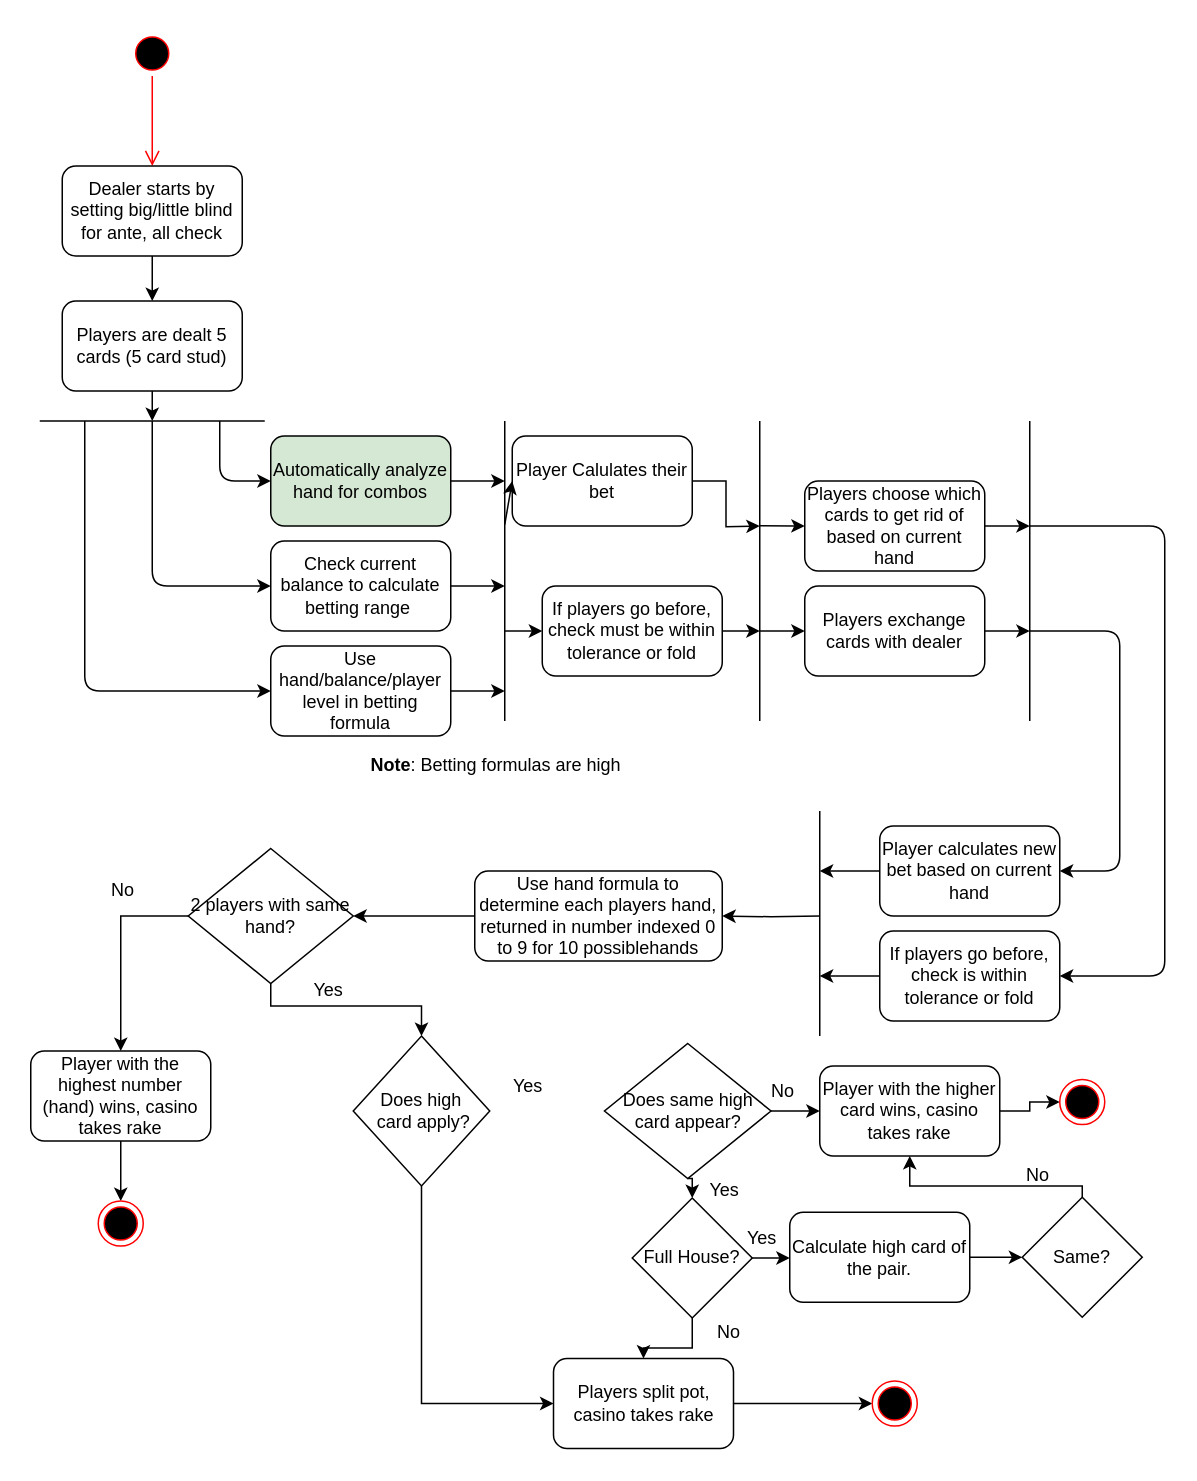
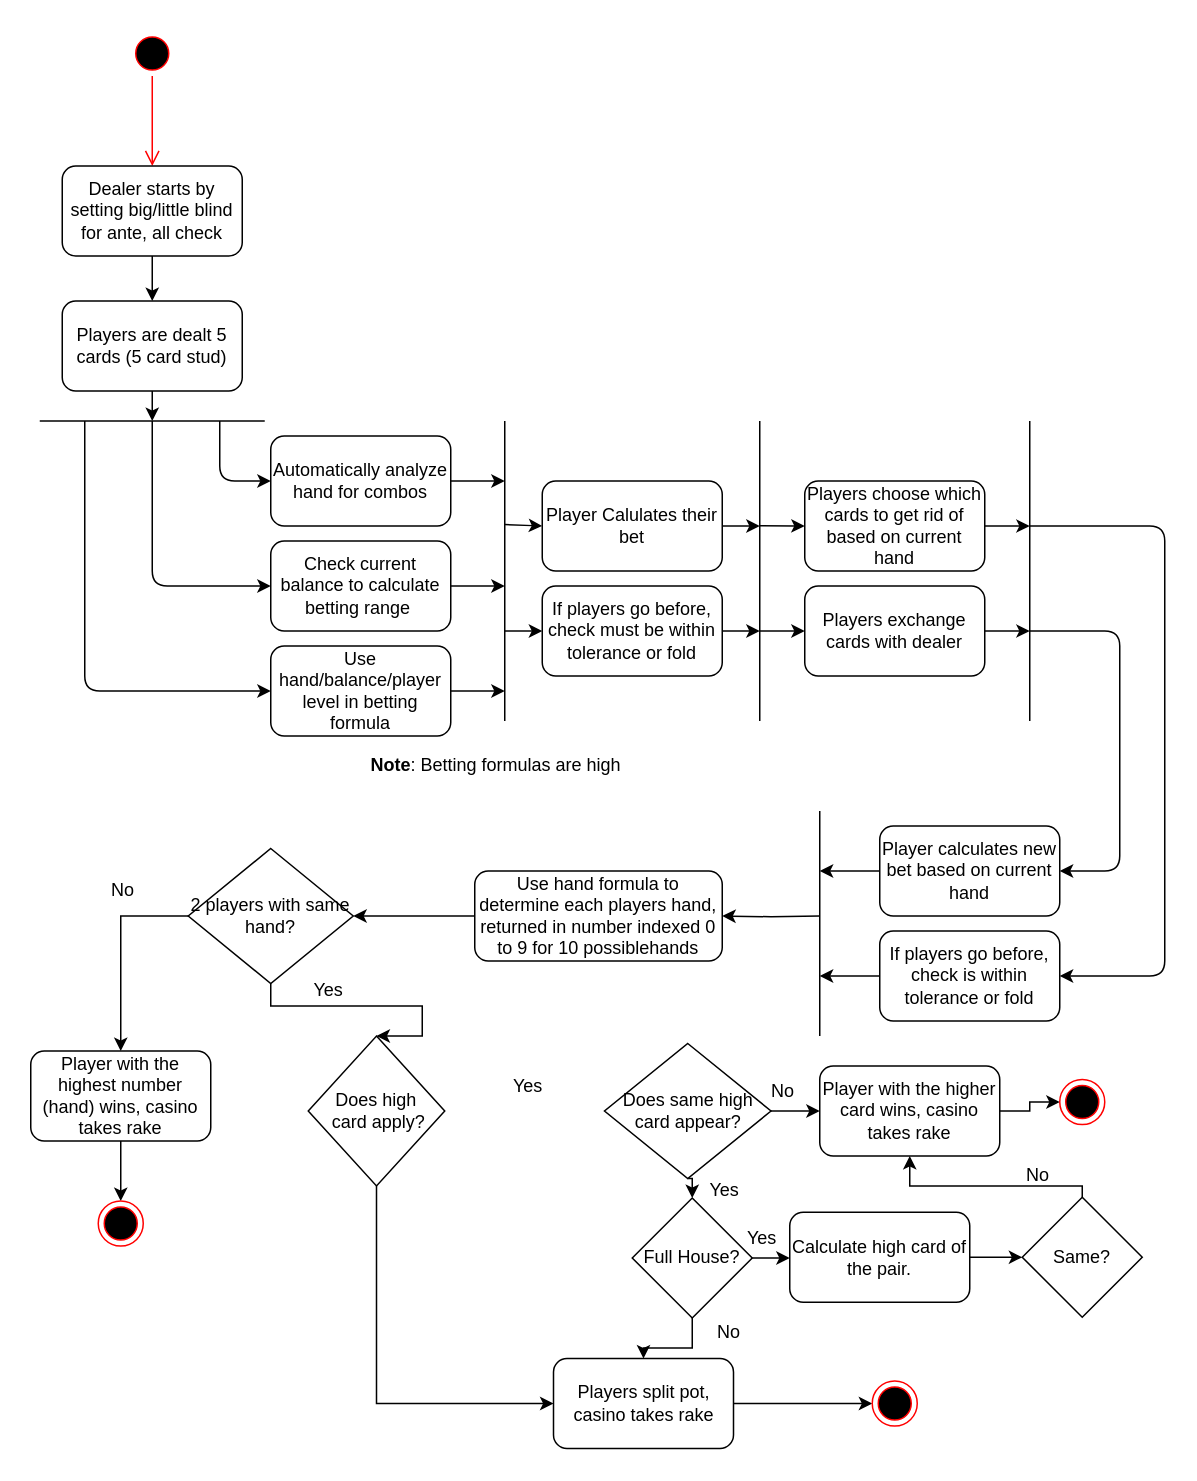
- <mxCell id="10" value="Automatically analyze hand for combos" style="rounded=1;whiteSpace=wrap;html=1;fillColor=#d5e8d4;" parent="1" vertex="1"><mxGeometry x="180" y="290" width="120" height="60" as="geometry" /></mxCell>
+ <mxCell id="10" value="Automatically analyze hand for combos" style="rounded=1;whiteSpace=wrap;html=1;" parent="1" vertex="1"><mxGeometry x="180" y="290" width="120" height="60" as="geometry" /></mxCell>
- <mxCell id="20" value="Player Calulates their bet" style="rounded=1;whiteSpace=wrap;html=1;" parent="1" vertex="1"><mxGeometry x="341" y="290" width="120" height="60" as="geometry" /></mxCell>
+ <mxCell id="20" value="Player Calulates their bet" style="rounded=1;whiteSpace=wrap;html=1;" parent="1" vertex="1"><mxGeometry x="361" y="320" width="120" height="60" as="geometry" /></mxCell>
- <mxCell id="50" value="Does high&lt;br&gt;&amp;nbsp;card apply?" style="rhombus;whiteSpace=wrap;html=1;" vertex="1" parent="1"><mxGeometry x="235" y="690" width="91" height="100" as="geometry" /></mxCell>
+ <mxCell id="50" value="Does high&lt;br&gt;&amp;nbsp;card apply?" style="rhombus;whiteSpace=wrap;html=1;" vertex="1" parent="1"><mxGeometry x="205" y="690" width="91" height="100" as="geometry" /></mxCell>
